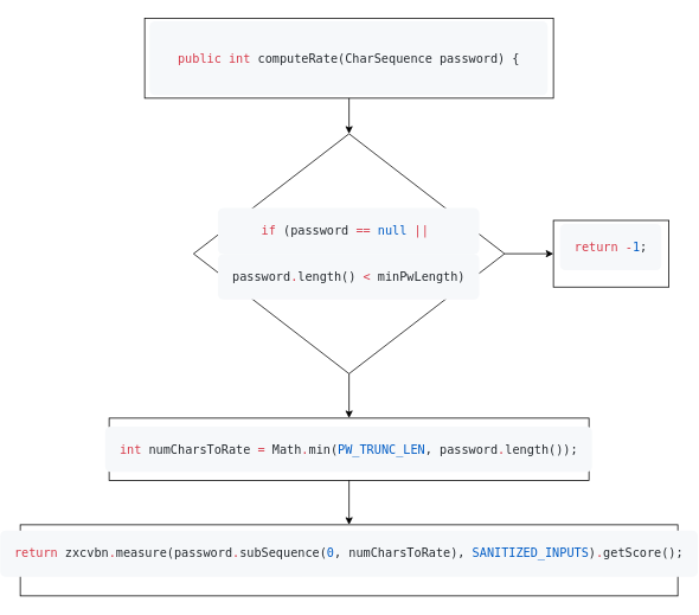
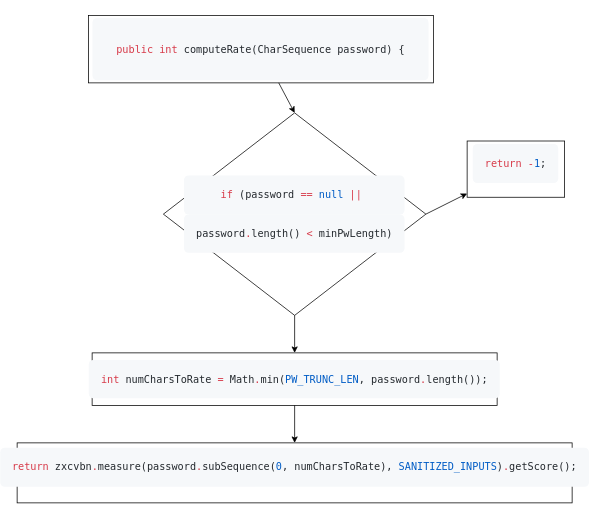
- <mxCell id="2" value="&lt;pre style=&quot;box-sizing: border-box ; font-family: , &amp;#34;consolas&amp;#34; , &amp;#34;liberation mono&amp;#34; , &amp;#34;menlo&amp;#34; , monospace ; font-size: 13.6px ; margin-top: 0px ; margin-bottom: 0px ; overflow-wrap: normal ; padding: 16px ; overflow: auto ; line-height: 1.45 ; background-color: rgb(246 , 248 , 250) ; border-radius: 6px ; word-break: normal ; color: rgb(36 , 41 , 46)&quot;&gt;&lt;pre style=&quot;box-sizing: border-box ; font-family: , &amp;#34;consolas&amp;#34; , &amp;#34;liberation mono&amp;#34; , &amp;#34;menlo&amp;#34; , monospace ; font-size: 13.6px ; margin-top: 0px ; margin-bottom: 0px ; overflow-wrap: normal ; padding: 16px ; overflow: auto ; line-height: 1.45 ; border-radius: 6px ; word-break: normal&quot;&gt;&lt;span class=&quot;pl-k&quot; style=&quot;box-sizing: border-box ; color: rgb(215 , 58 , 73)&quot;&gt;public&lt;/span&gt; &lt;span class=&quot;pl-k&quot; style=&quot;box-sizing: border-box ; color: rgb(215 , 58 , 73)&quot;&gt;int&lt;/span&gt; computeRate(&lt;span class=&quot;pl-smi&quot; style=&quot;box-sizing: border-box&quot;&gt;CharSequence&lt;/span&gt; password) {&lt;/pre&gt;&lt;/pre&gt;" style="rounded=0;whiteSpace=wrap;html=1;" parent="1" vertex="1"><mxGeometry x="160" y="20" width="460" height="90" as="geometry" /></mxCell>
+ <mxCell id="2" value="&lt;pre style=&quot;box-sizing: border-box ; font-family: , &amp;#34;consolas&amp;#34; , &amp;#34;liberation mono&amp;#34; , &amp;#34;menlo&amp;#34; , monospace ; font-size: 13.6px ; margin-top: 0px ; margin-bottom: 0px ; overflow-wrap: normal ; padding: 16px ; overflow: auto ; line-height: 1.45 ; background-color: rgb(246 , 248 , 250) ; border-radius: 6px ; word-break: normal ; color: rgb(36 , 41 , 46)&quot;&gt;&lt;pre style=&quot;box-sizing: border-box ; font-family: , &amp;#34;consolas&amp;#34; , &amp;#34;liberation mono&amp;#34; , &amp;#34;menlo&amp;#34; , monospace ; font-size: 13.6px ; margin-top: 0px ; margin-bottom: 0px ; overflow-wrap: normal ; padding: 16px ; overflow: auto ; line-height: 1.45 ; border-radius: 6px ; word-break: normal&quot;&gt;&lt;span class=&quot;pl-k&quot; style=&quot;box-sizing: border-box ; color: rgb(215 , 58 , 73)&quot;&gt;public&lt;/span&gt; &lt;span class=&quot;pl-k&quot; style=&quot;box-sizing: border-box ; color: rgb(215 , 58 , 73)&quot;&gt;int&lt;/span&gt; computeRate(&lt;span class=&quot;pl-smi&quot; style=&quot;box-sizing: border-box&quot;&gt;CharSequence&lt;/span&gt; password) {&lt;/pre&gt;&lt;/pre&gt;" style="rounded=0;whiteSpace=wrap;html=1;" parent="1" vertex="1"><mxGeometry x="115" y="20" width="460" height="90" as="geometry" /></mxCell>
- <mxCell id="5" value="&lt;pre style=&quot;box-sizing: border-box ; font-family: , &amp;#34;consolas&amp;#34; , &amp;#34;liberation mono&amp;#34; , &amp;#34;menlo&amp;#34; , monospace ; font-size: 13.6px ; margin-top: 0px ; margin-bottom: 0px ; overflow-wrap: normal ; padding: 16px ; overflow: auto ; line-height: 1.45 ; background-color: rgb(246 , 248 , 250) ; border-radius: 6px ; word-break: normal ; color: rgb(36 , 41 , 46)&quot;&gt;&lt;span class=&quot;pl-k&quot; style=&quot;box-sizing: border-box ; color: rgb(215 , 58 , 73)&quot;&gt;return&lt;/span&gt; &lt;span class=&quot;pl-k&quot; style=&quot;box-sizing: border-box ; color: rgb(215 , 58 , 73)&quot;&gt;-&lt;/span&gt;&lt;span class=&quot;pl-c1&quot; style=&quot;box-sizing: border-box ; color: rgb(0 , 92 , 197)&quot;&gt;1&lt;/span&gt;;&lt;br&gt;&lt;/pre&gt;&lt;div&gt;&lt;br&gt;&lt;/div&gt;" style="rounded=0;whiteSpace=wrap;html=1;" vertex="1" parent="1"><mxGeometry x="620" y="247.5" width="130" height="75" as="geometry" /></mxCell>
+ <mxCell id="5" value="&lt;pre style=&quot;box-sizing: border-box ; font-family: , &amp;#34;consolas&amp;#34; , &amp;#34;liberation mono&amp;#34; , &amp;#34;menlo&amp;#34; , monospace ; font-size: 13.6px ; margin-top: 0px ; margin-bottom: 0px ; overflow-wrap: normal ; padding: 16px ; overflow: auto ; line-height: 1.45 ; background-color: rgb(246 , 248 , 250) ; border-radius: 6px ; word-break: normal ; color: rgb(36 , 41 , 46)&quot;&gt;&lt;span class=&quot;pl-k&quot; style=&quot;box-sizing: border-box ; color: rgb(215 , 58 , 73)&quot;&gt;return&lt;/span&gt; &lt;span class=&quot;pl-k&quot; style=&quot;box-sizing: border-box ; color: rgb(215 , 58 , 73)&quot;&gt;-&lt;/span&gt;&lt;span class=&quot;pl-c1&quot; style=&quot;box-sizing: border-box ; color: rgb(0 , 92 , 197)&quot;&gt;1&lt;/span&gt;;&lt;br&gt;&lt;/pre&gt;&lt;div&gt;&lt;br&gt;&lt;/div&gt;" style="rounded=0;whiteSpace=wrap;html=1;" vertex="1" parent="1"><mxGeometry x="620" y="187.5" width="130" height="75" as="geometry" /></mxCell>
